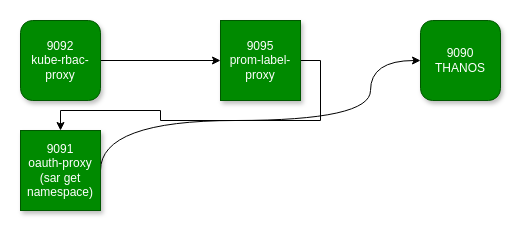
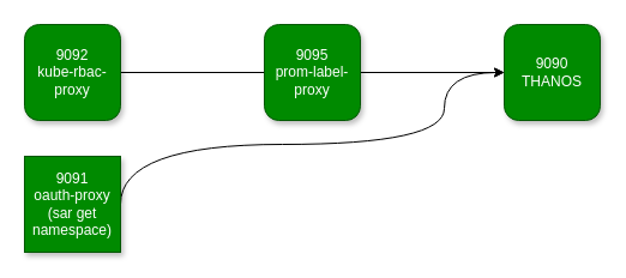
- <mxCell id="2" style="edgeStyle=orthogonalEdgeStyle;rounded=0;orthogonalLoop=1;jettySize=auto;html=1;entryX=0;entryY=0.5;entryDx=0;entryDy=0;strokeColor=#000000;" edge="1" parent="1" source="3" target="7"><mxGeometry relative="1" as="geometry" /></mxCell>
+ <mxCell id="2" style="edgeStyle=orthogonalEdgeStyle;rounded=0;orthogonalLoop=1;jettySize=auto;html=1;entryX=0;entryY=0.5;entryDx=0;entryDy=0;strokeColor=#000000;endArrow=none;" edge="1" parent="1" source="3" target="7"><mxGeometry relative="1" as="geometry" /></mxCell>
- <mxCell id="7" value="9095&lt;br&gt;prom-label-proxy" style="whiteSpace=wrap;html=1;aspect=fixed;shadow=1;fillColor=#008a00;strokeColor=#005700;fontColor=#ffffff;rounded=0;" vertex="1" parent="1"><mxGeometry x="220" y="20" width="80" height="80" as="geometry" /></mxCell>
+ <mxCell id="7" value="9095&lt;br&gt;prom-label-proxy" style="whiteSpace=wrap;html=1;aspect=fixed;shadow=1;fillColor=#008a00;strokeColor=#005700;fontColor=#ffffff;rounded=1;" vertex="1" parent="1"><mxGeometry x="220" y="20" width="80" height="80" as="geometry" /></mxCell>
- <mxCell id="6" style="edgeStyle=orthogonalEdgeStyle;rounded=0;orthogonalLoop=1;jettySize=auto;html=1;exitX=1;exitY=0.5;exitDx=0;exitDy=0;strokeColor=#000000;" edge="1" parent="1" source="7" target="5"><mxGeometry relative="1" as="geometry" /></mxCell>
+ <mxCell id="6" style="edgeStyle=orthogonalEdgeStyle;rounded=0;orthogonalLoop=1;jettySize=auto;html=1;exitX=1;exitY=0.5;exitDx=0;exitDy=0;strokeColor=#000000;" edge="1" parent="1" source="7" target="8"><mxGeometry relative="1" as="geometry" /></mxCell>
